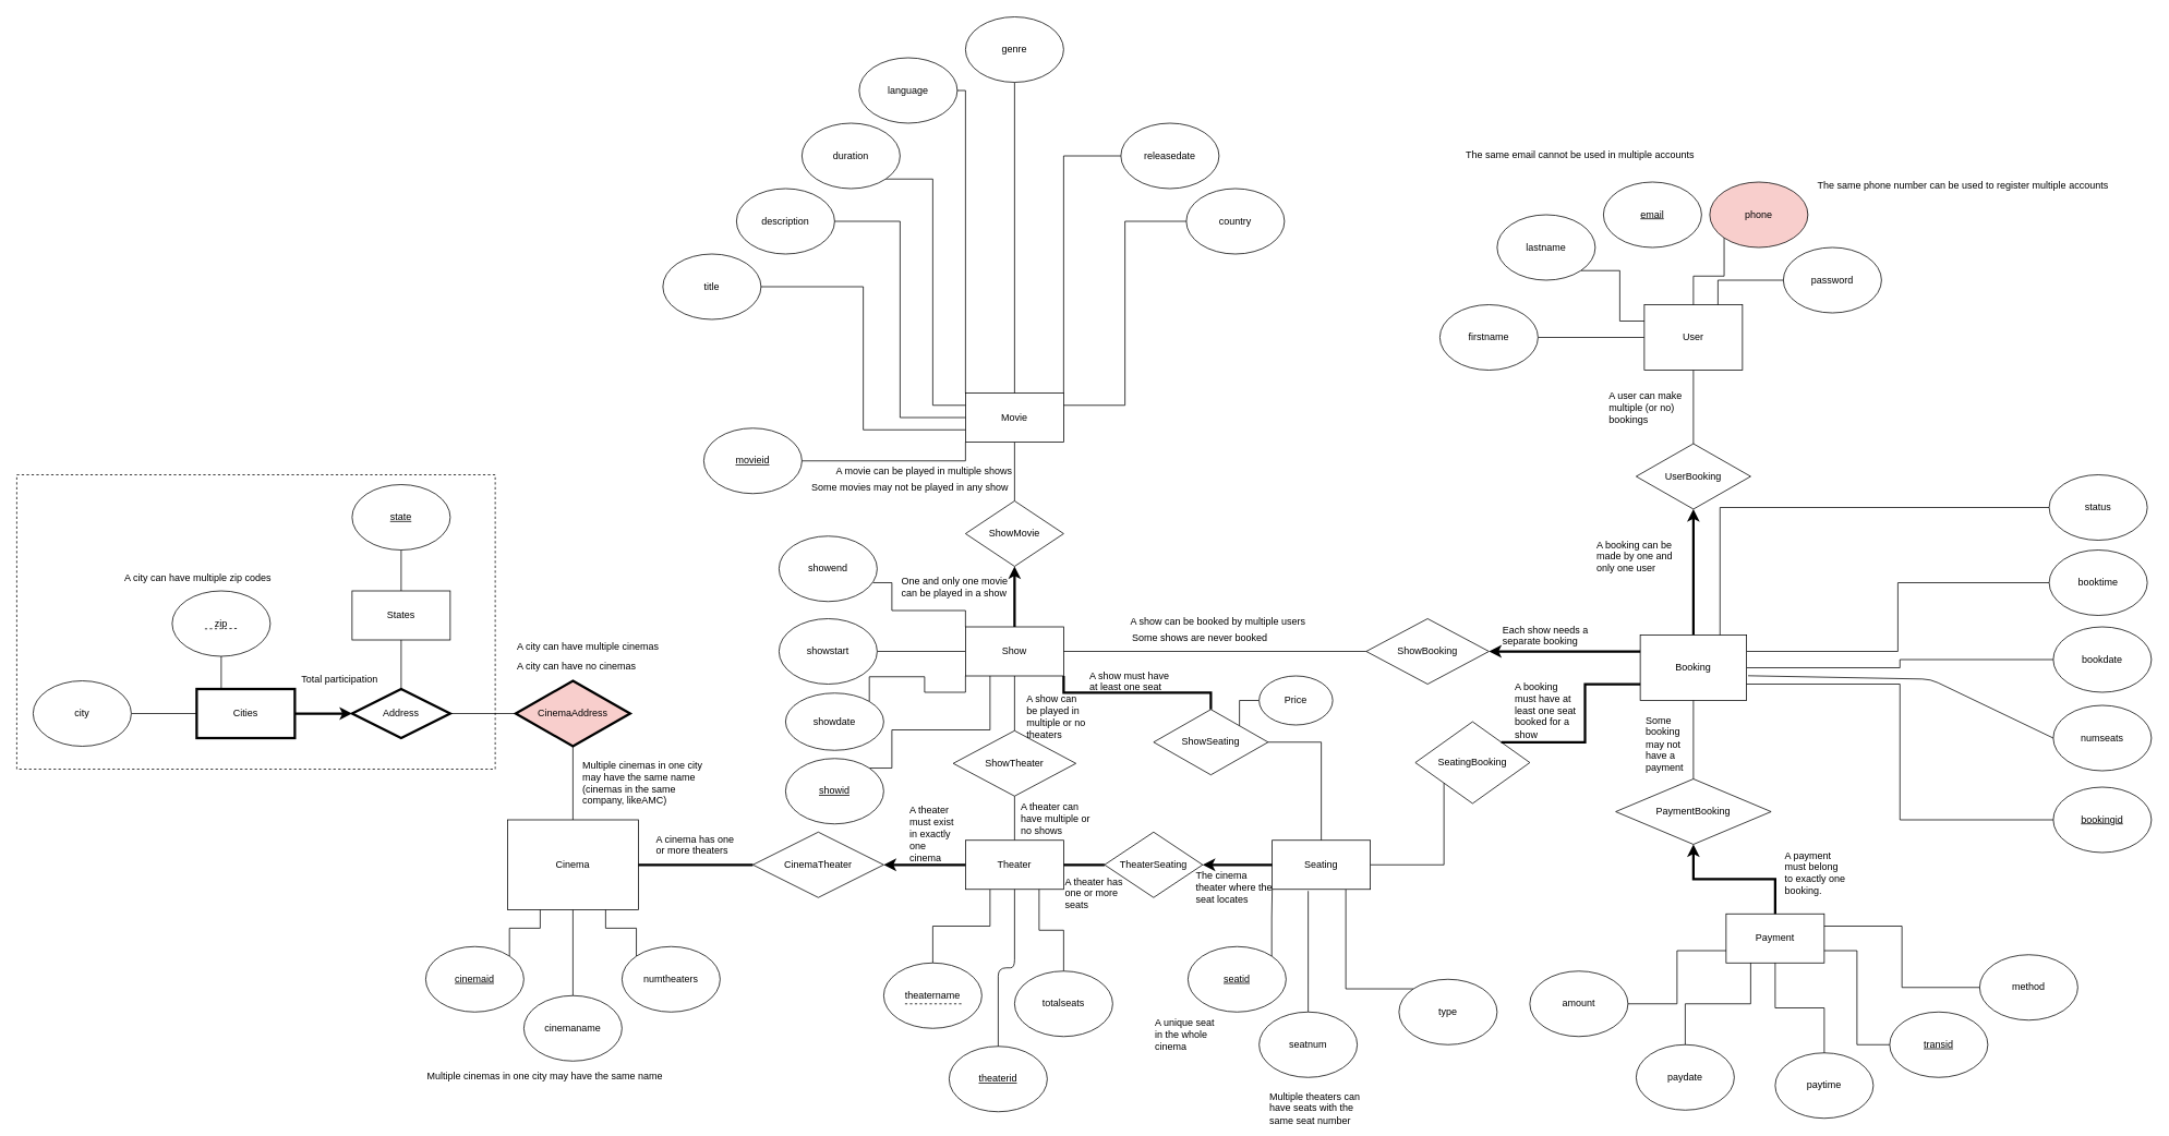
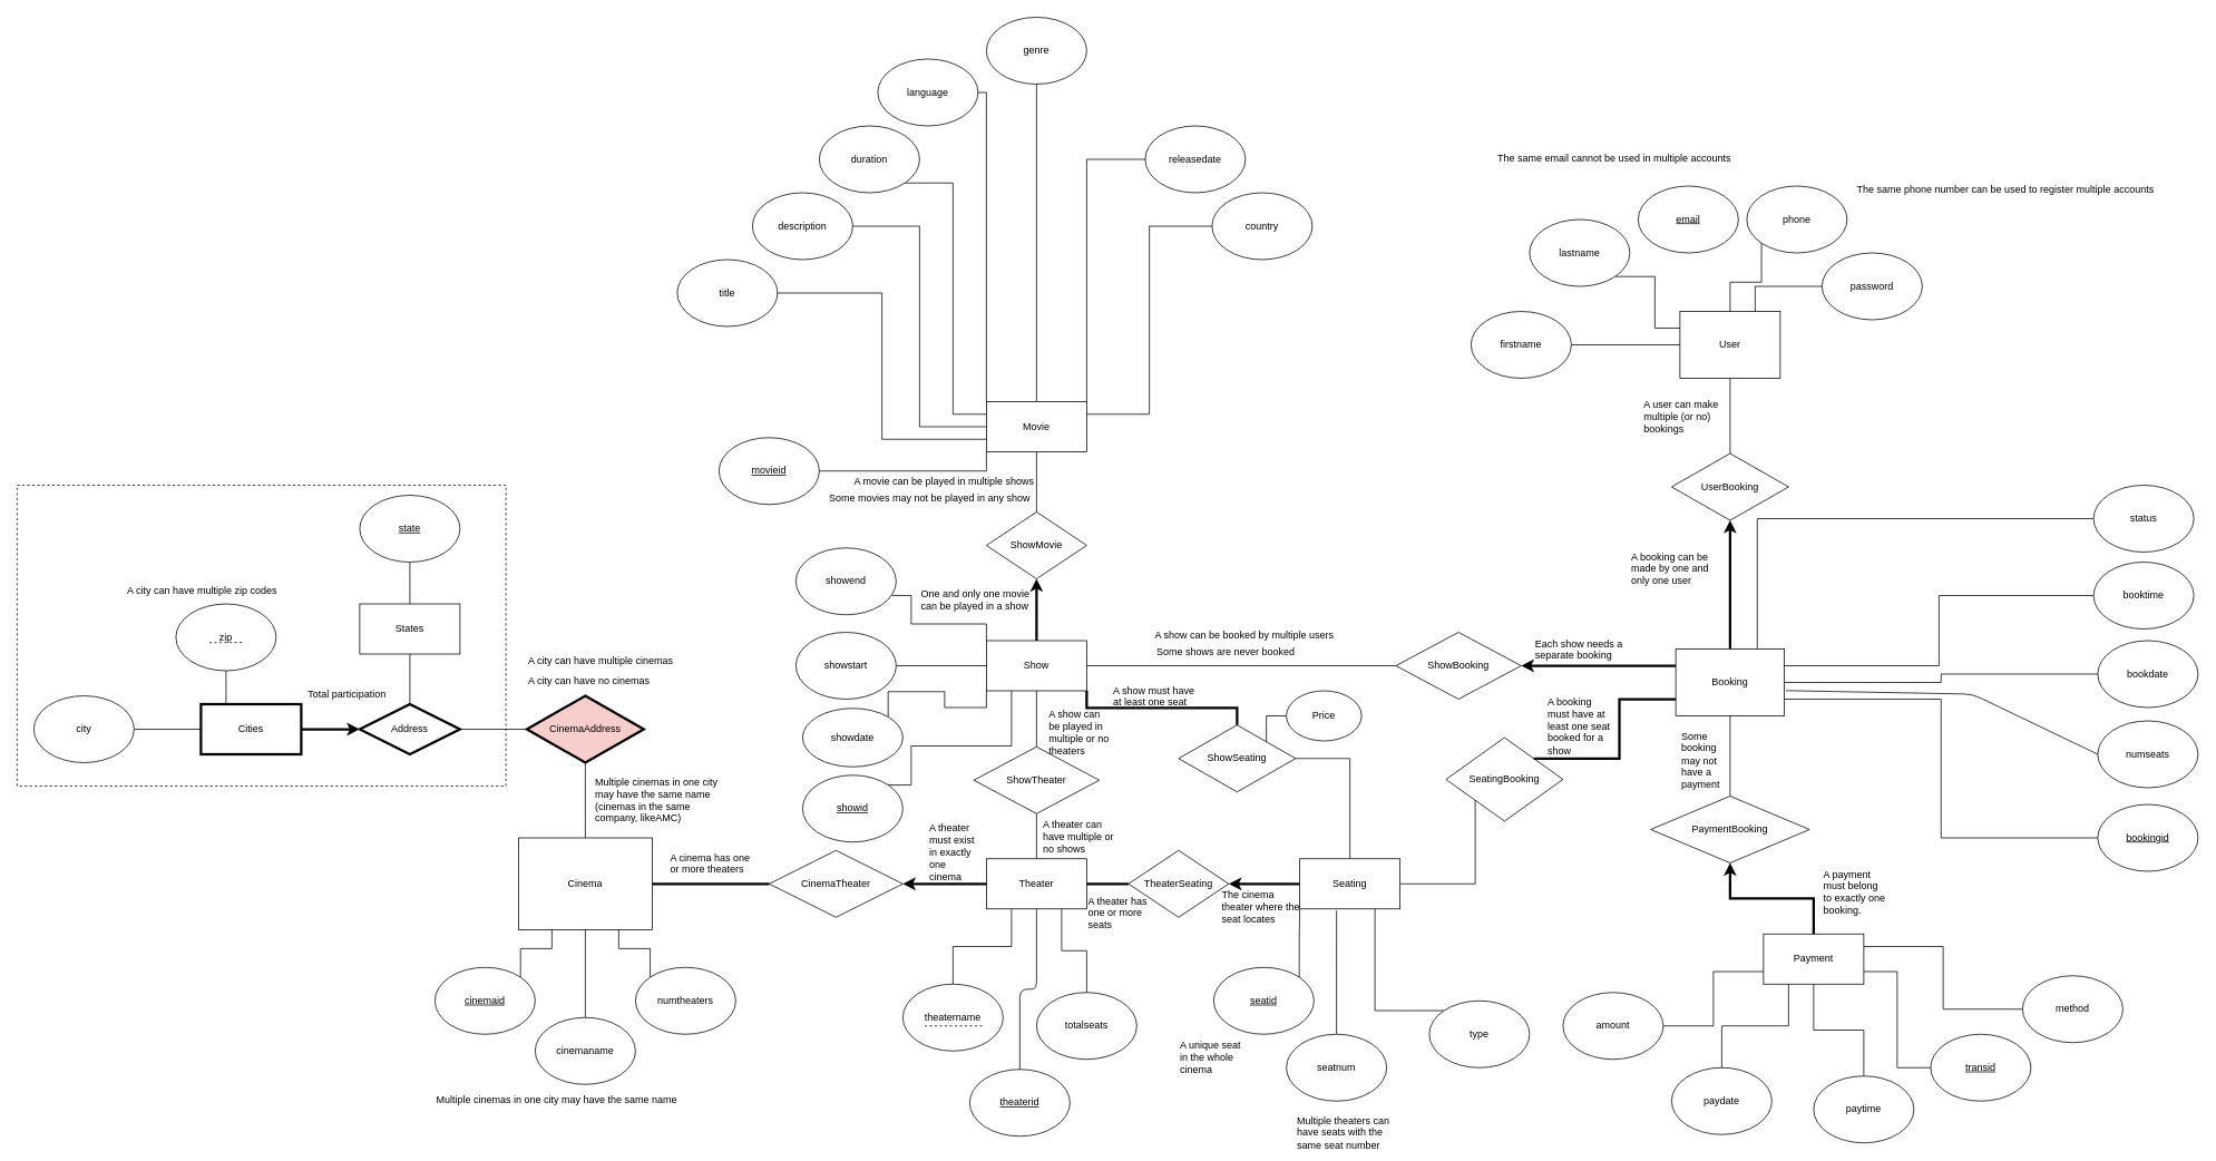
- <mxCell id="65" value="phone" style="ellipse;whiteSpace=wrap;html=1;fillColor=#f8cecc;" parent="1" vertex="1"><mxGeometry x="2090" y="222" width="120" height="80" as="geometry" /></mxCell>
+ <mxCell id="65" value="phone" style="ellipse;whiteSpace=wrap;html=1;" parent="1" vertex="1"><mxGeometry x="2090" y="222" width="120" height="80" as="geometry" /></mxCell>
